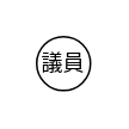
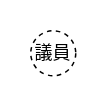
- <mxCell id="2" value="議員" style="ellipse;whiteSpace=wrap;html=1;aspect=fixed;" vertex="1" parent="1"><mxGeometry x="20" y="20" width="30" height="30" as="geometry" /></mxCell>
+ <mxCell id="2" value="議員" style="ellipse;whiteSpace=wrap;html=1;aspect=fixed;dashed=1;" vertex="1" parent="1"><mxGeometry x="20" y="20" width="30" height="30" as="geometry" /></mxCell>
